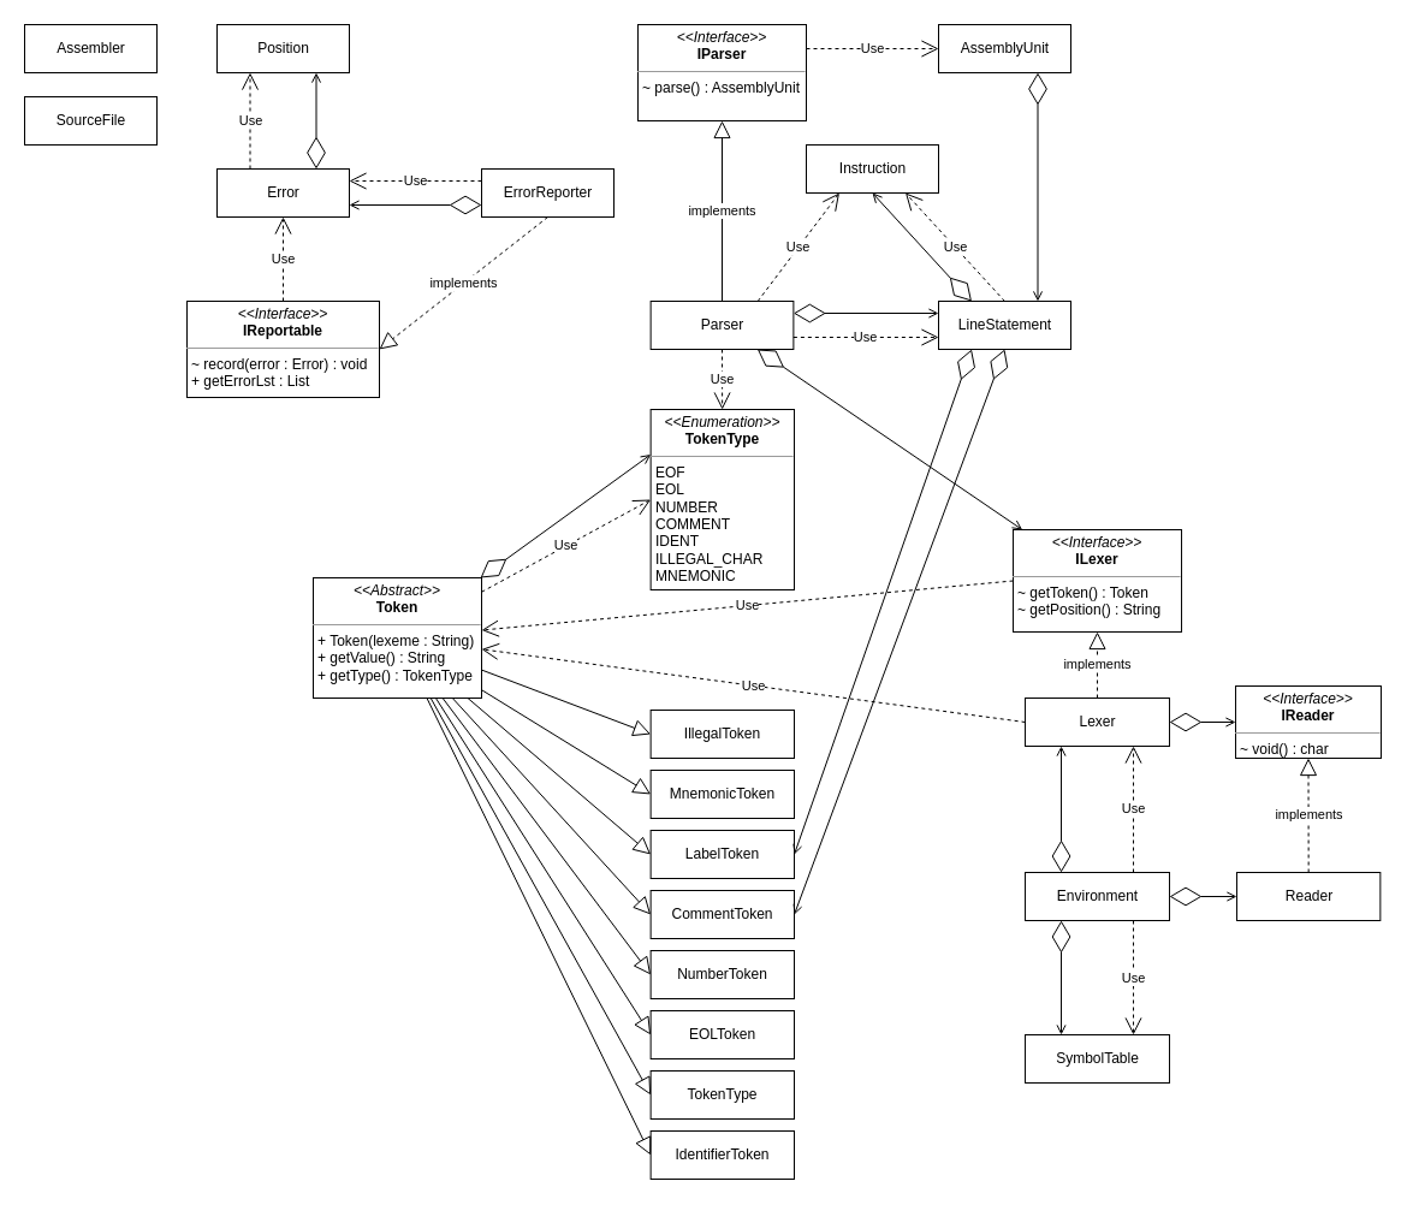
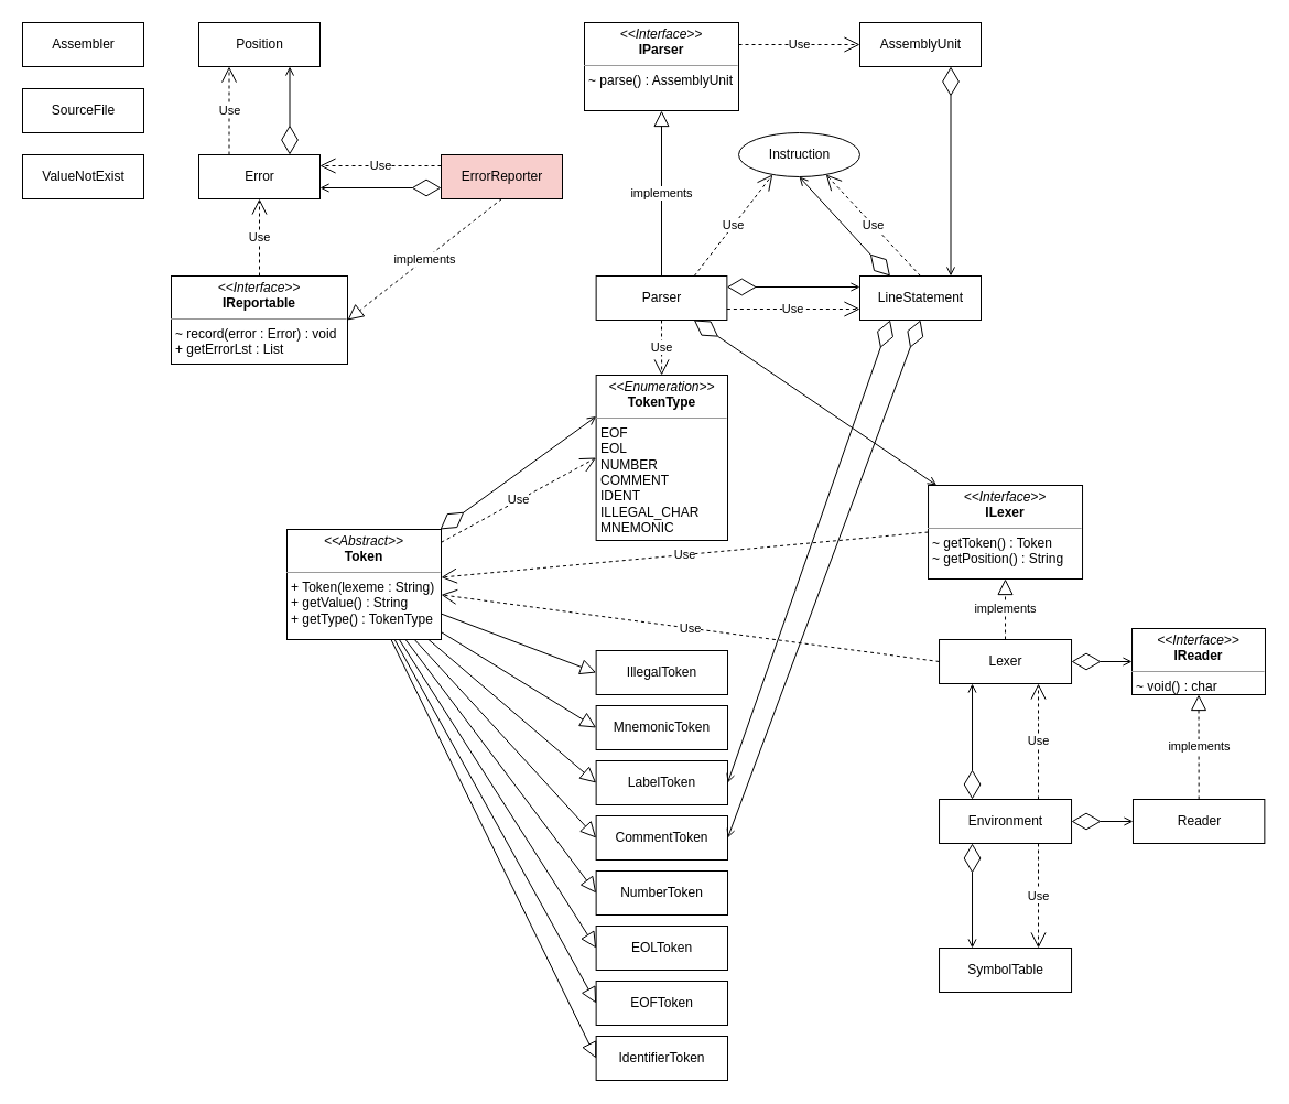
- <mxCell id="23" value="Instruction" style="html=1;" vertex="1" parent="1"><mxGeometry x="670" y="120" width="110" height="40" as="geometry" /></mxCell>
+ <mxCell id="23" value="Instruction" style="ellipse;html=1;" vertex="1" parent="1"><mxGeometry x="670" y="120" width="110" height="40" as="geometry" /></mxCell>
+ <mxCell id="40" value="ValueNotExist" style="html=1;" vertex="1" parent="1"><mxGeometry x="20" y="140" width="110" height="40" as="geometry" /></mxCell>
- <mxCell id="10" value="ErrorReporter" style="html=1;" vertex="1" parent="1"><mxGeometry x="400" y="140" width="110" height="40" as="geometry" /></mxCell>
+ <mxCell id="10" value="ErrorReporter" style="html=1;fillColor=#f8cecc;" vertex="1" parent="1"><mxGeometry x="400" y="140" width="110" height="40" as="geometry" /></mxCell>
- <mxCell id="45" value="TokenType" style="html=1;" vertex="1" parent="1"><mxGeometry x="540.63" y="890" width="119.38" height="40" as="geometry" /></mxCell>
+ <mxCell id="45" value="EOFToken" style="html=1;" vertex="1" parent="1"><mxGeometry x="540.63" y="890" width="119.38" height="40" as="geometry" /></mxCell>
